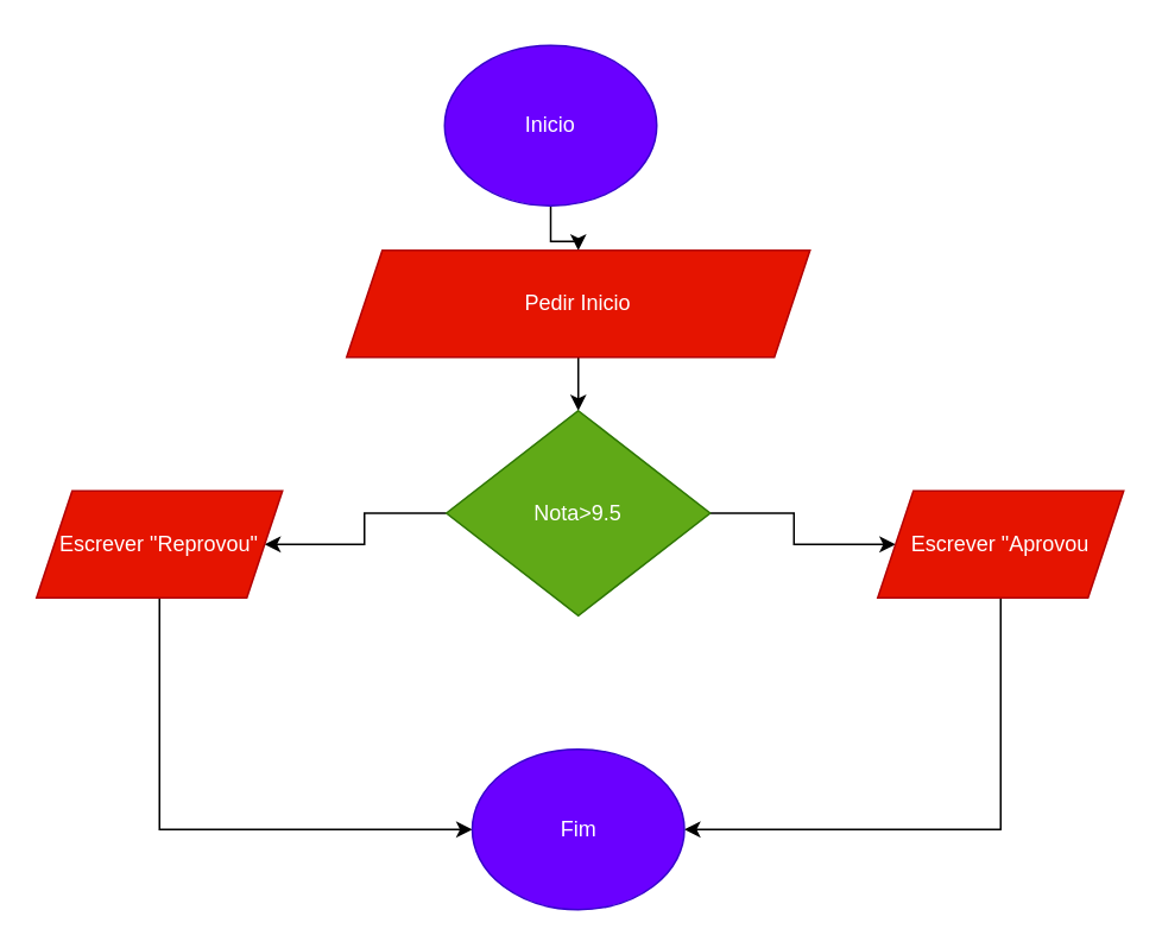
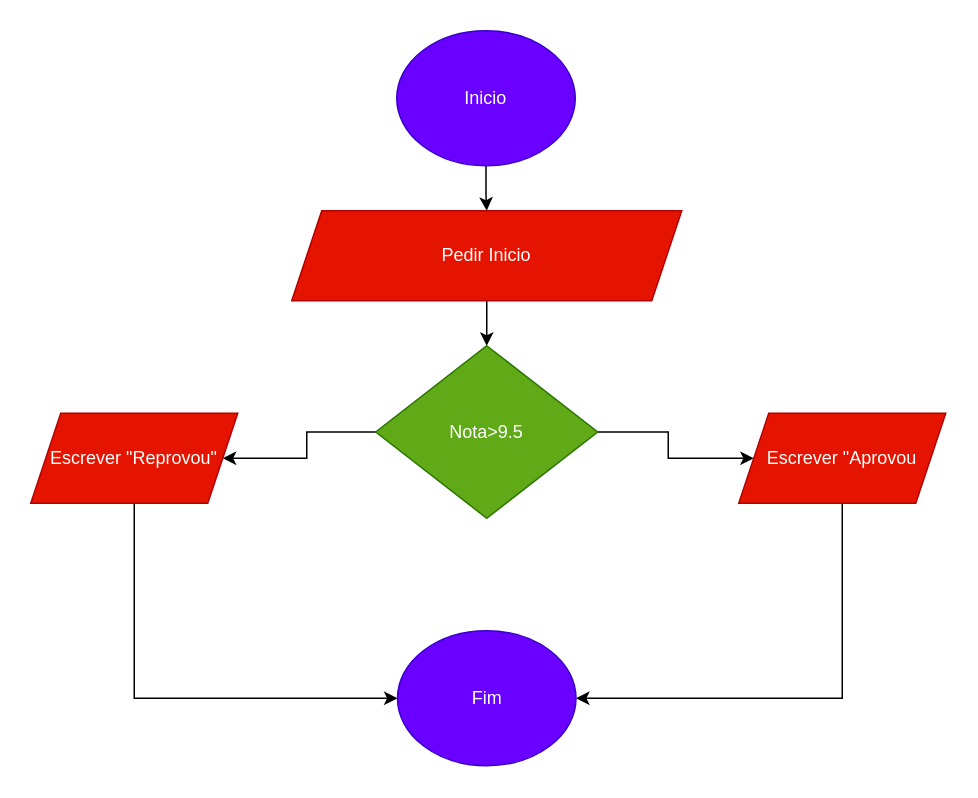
- <mxCell id="3" value="Inicio" style="ellipse;whiteSpace=wrap;html=1;fillColor=#6a00ff;strokeColor=#3700CC;fontColor=#ffffff;" parent="1" vertex="1"><mxGeometry x="249" y="25" width="119" height="90" as="geometry" /></mxCell>
+ <mxCell id="3" value="Inicio" style="ellipse;whiteSpace=wrap;html=1;fillColor=#6a00ff;strokeColor=#3700CC;fontColor=#ffffff;" parent="1" vertex="1"><mxGeometry x="264" y="20" width="119" height="90" as="geometry" /></mxCell>
